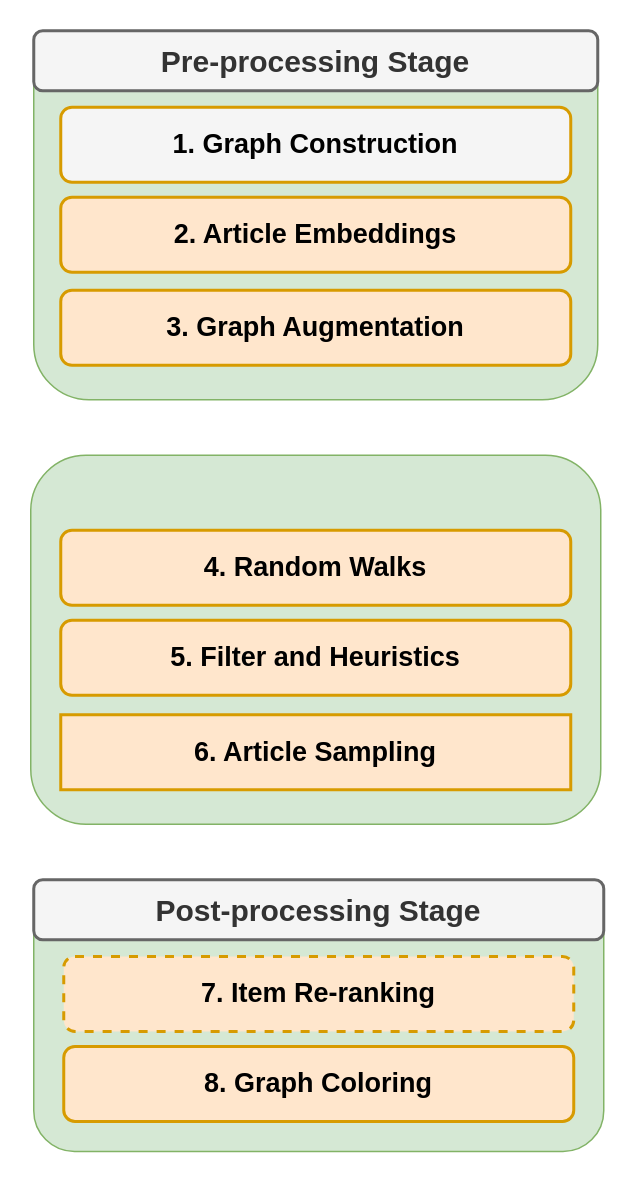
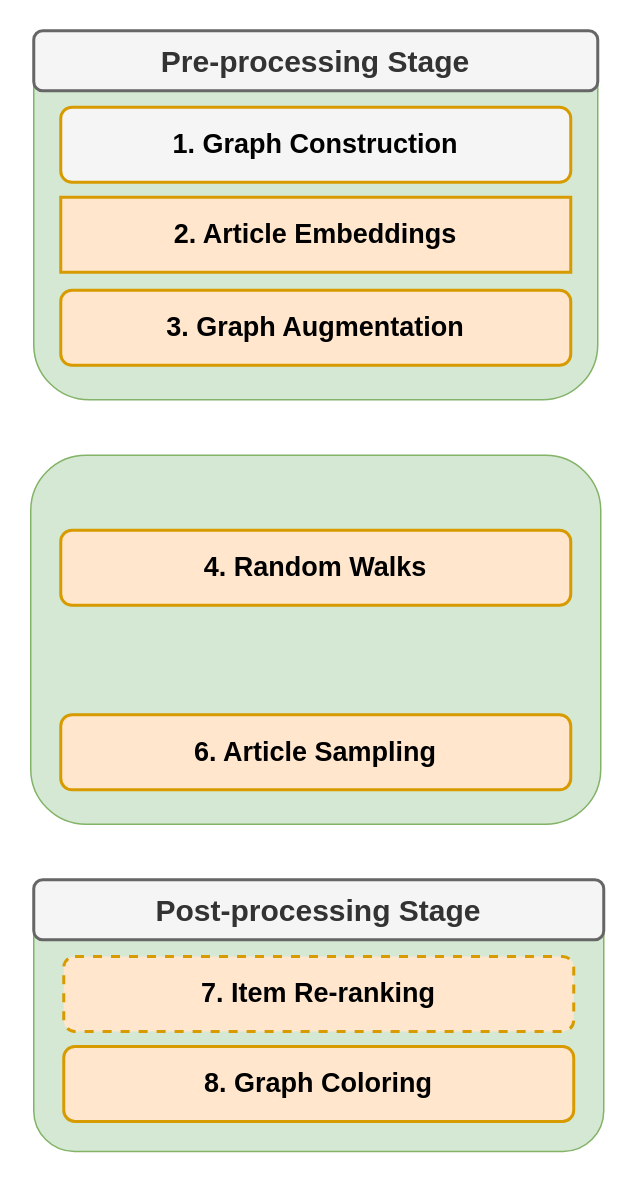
- <mxCell id="5" value="&lt;font style=&quot;font-size: 18px;&quot;&gt;&lt;b style=&quot;&quot;&gt;2. Article Embeddings&lt;/b&gt;&lt;/font&gt;" style="rounded=1;whiteSpace=wrap;html=1;fillColor=#ffe6cc;strokeColor=#d79b00;strokeWidth=2;" parent="1" vertex="1"><mxGeometry x="40" y="131" width="340" height="50" as="geometry" /></mxCell>
+ <mxCell id="5" value="&lt;font style=&quot;font-size: 18px;&quot;&gt;&lt;b style=&quot;&quot;&gt;2. Article Embeddings&lt;/b&gt;&lt;/font&gt;" style="whiteSpace=wrap;html=1;fillColor=#ffe6cc;strokeColor=#d79b00;strokeWidth=2;rounded=0;" parent="1" vertex="1"><mxGeometry x="40" y="131" width="340" height="50" as="geometry" /></mxCell>
- <mxCell id="8" value="&lt;b&gt;&lt;font&gt;&lt;font style=&quot;font-size: 18px;&quot;&gt;5. Filter and Heuristics&lt;/font&gt;&lt;/font&gt;&lt;/b&gt;" style="rounded=1;whiteSpace=wrap;html=1;fillColor=#ffe6cc;strokeColor=#d79b00;strokeWidth=2;container=0;" parent="1" vertex="1"><mxGeometry x="40" y="413" width="340" height="50" as="geometry" /></mxCell>
- <mxCell id="14" value="&lt;font style=&quot;font-size: 18px;&quot;&gt;&lt;b style=&quot;&quot;&gt;6. Article Sampling&lt;/b&gt;&lt;/font&gt;" style="whiteSpace=wrap;html=1;fillColor=#ffe6cc;strokeColor=#d79b00;strokeWidth=2;rounded=0;" vertex="1" parent="1"><mxGeometry x="40" y="476" width="340" height="50" as="geometry" /></mxCell>
+ <mxCell id="14" value="&lt;font style=&quot;font-size: 18px;&quot;&gt;&lt;b style=&quot;&quot;&gt;6. Article Sampling&lt;/b&gt;&lt;/font&gt;" style="rounded=1;whiteSpace=wrap;html=1;fillColor=#ffe6cc;strokeColor=#d79b00;strokeWidth=2;" vertex="1" parent="1"><mxGeometry x="40" y="476" width="340" height="50" as="geometry" /></mxCell>
